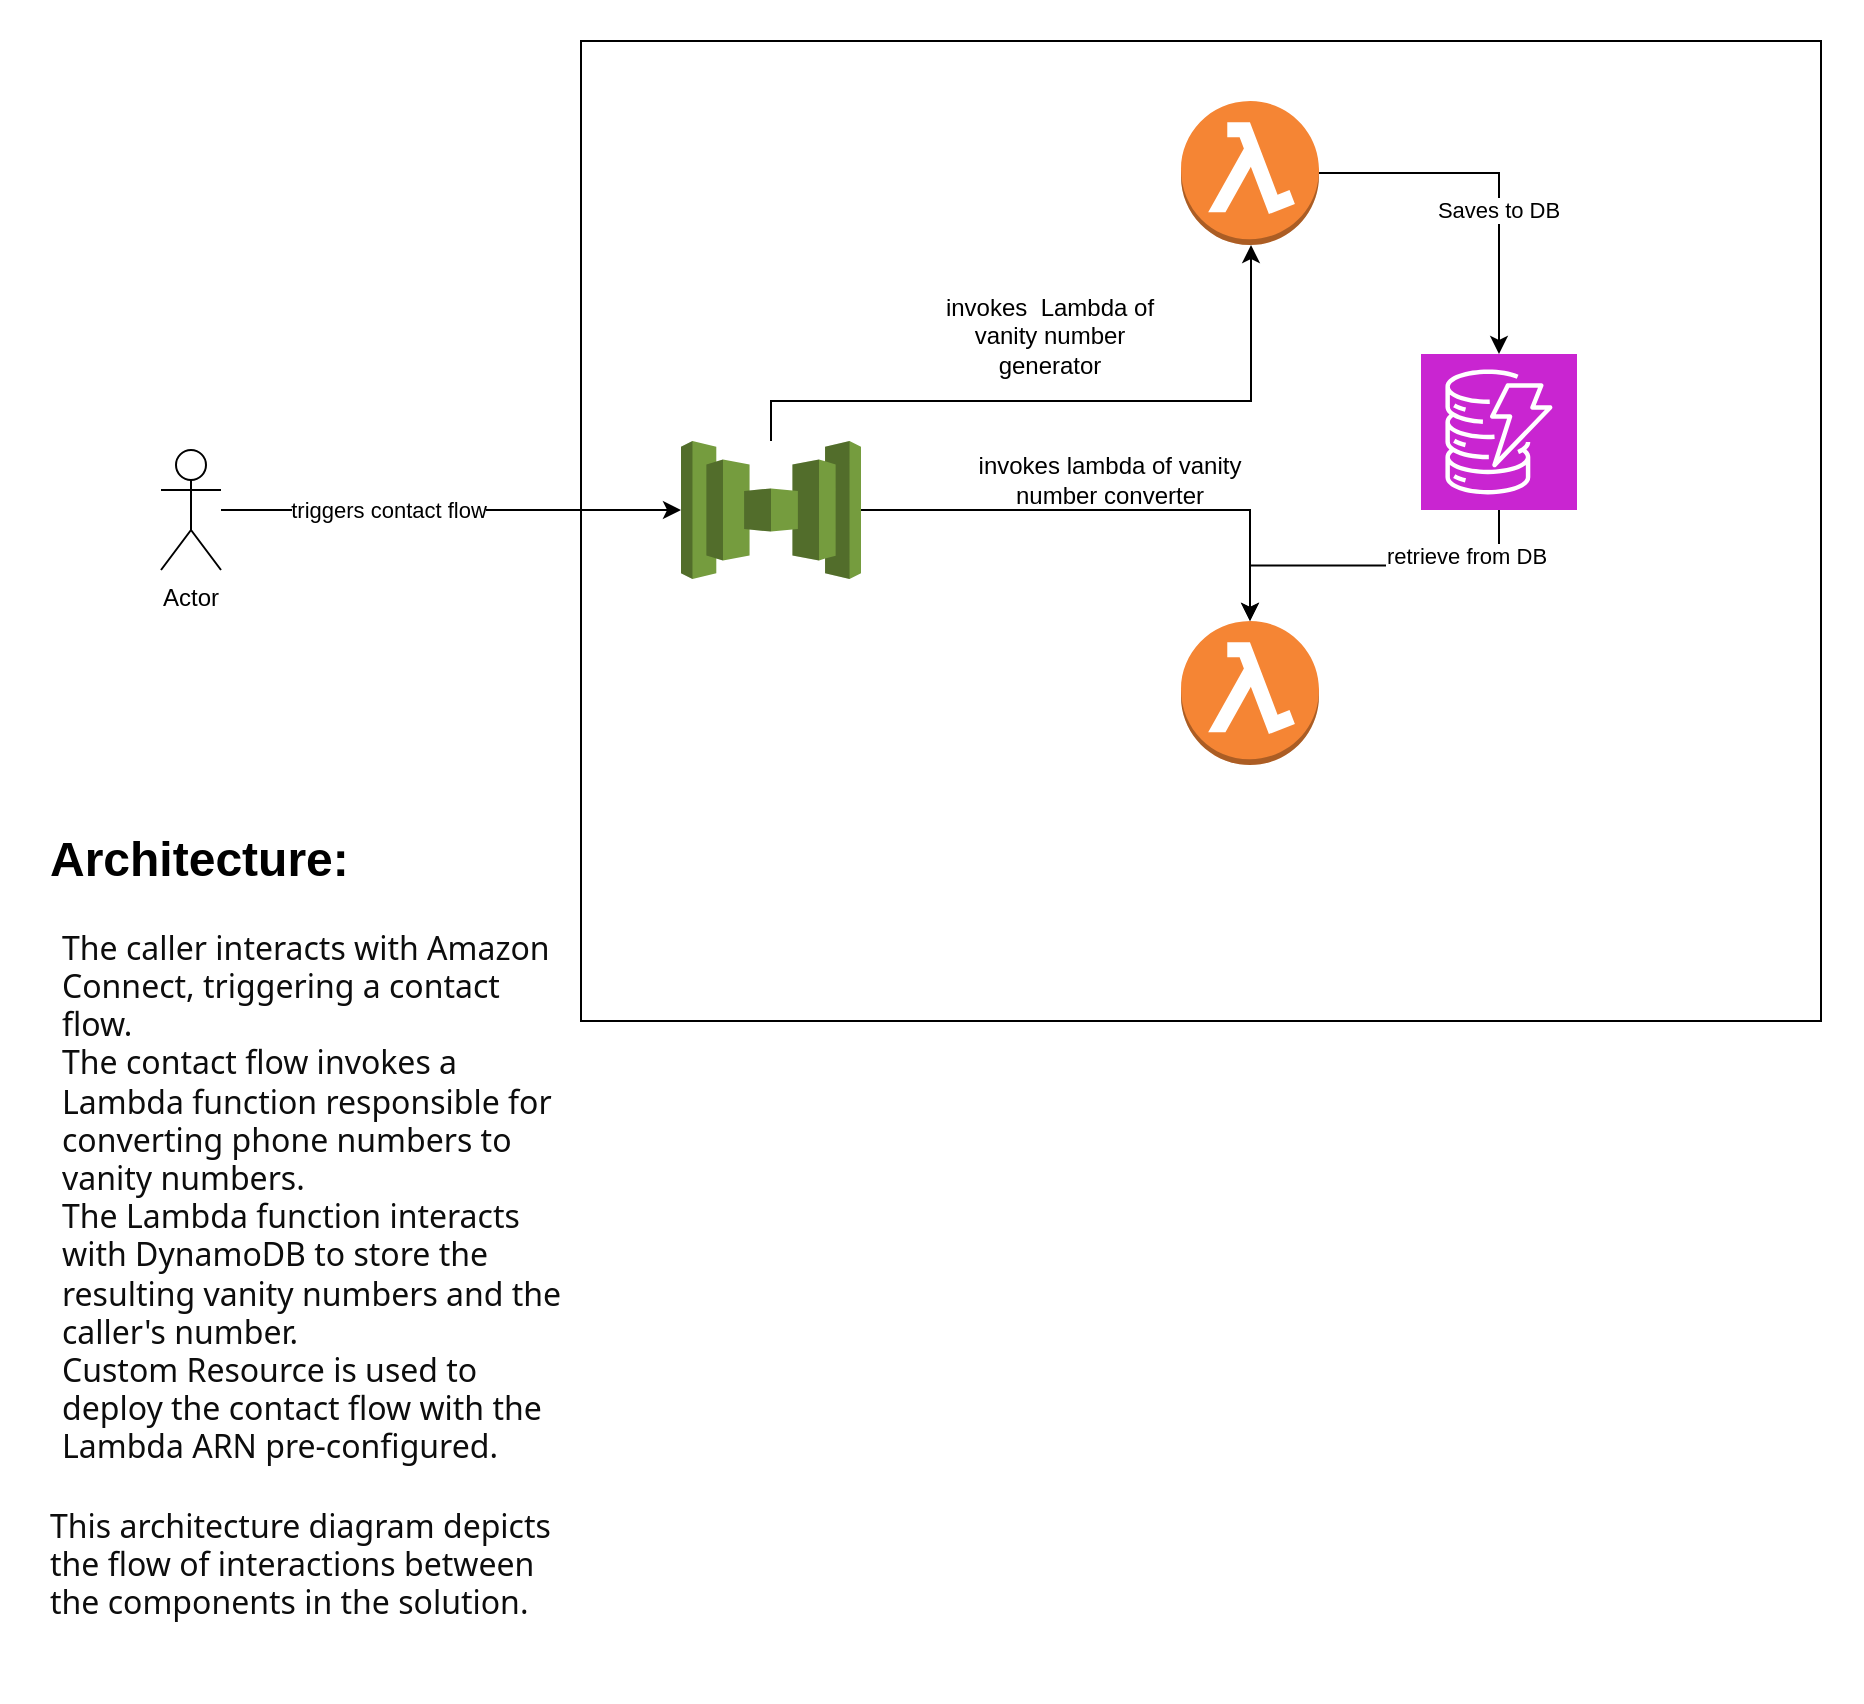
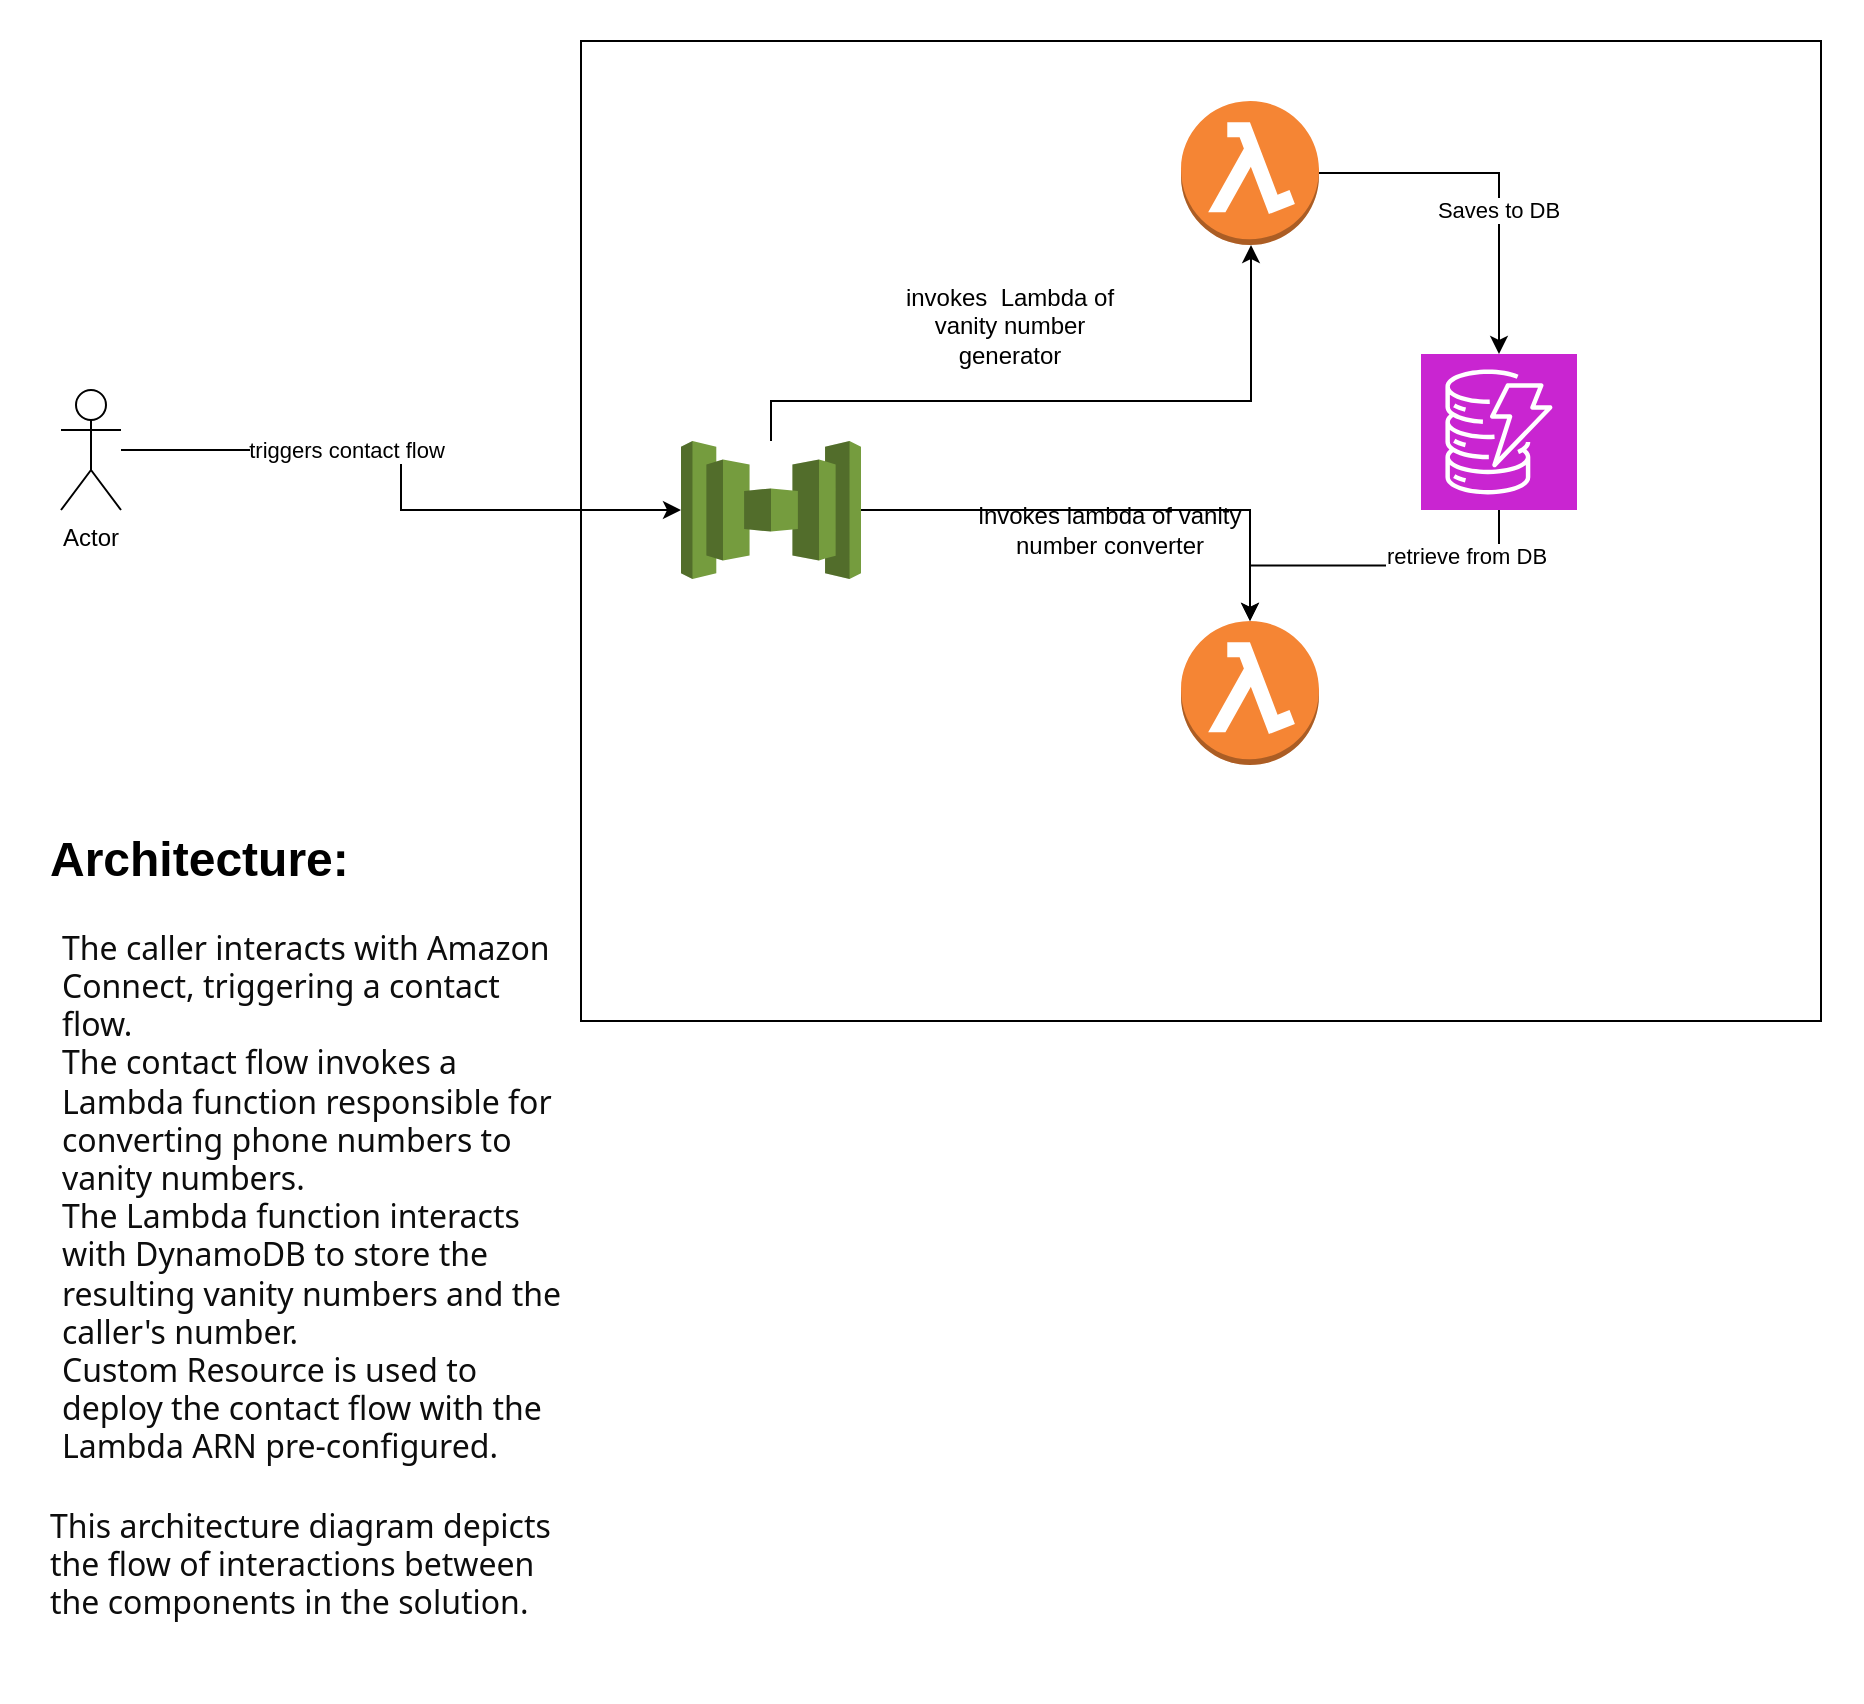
- <mxCell id="16" value="invokes&amp;nbsp; Lambda of vanity number generator&lt;div&gt;&lt;br&gt;&lt;/div&gt;" style="text;html=1;align=center;verticalAlign=middle;whiteSpace=wrap;rounded=0;" vertex="1" parent="1"><mxGeometry x="460" y="160" width="130" height="30" as="geometry" /></mxCell>
+ <mxCell id="16" value="invokes&amp;nbsp; Lambda of vanity number generator&lt;div&gt;&lt;br&gt;&lt;/div&gt;" style="text;html=1;align=center;verticalAlign=middle;whiteSpace=wrap;rounded=0;" vertex="1" parent="1"><mxGeometry x="440" y="155" width="130" height="30" as="geometry" /></mxCell>
- <mxCell id="12" value="invokes lambda of vanity number converter" style="text;html=1;align=center;verticalAlign=middle;whiteSpace=wrap;rounded=0;" vertex="1" parent="1"><mxGeometry x="480" y="224.5" width="150" height="30" as="geometry" /></mxCell>
+ <mxCell id="12" value="invokes lambda of vanity number converter" style="text;html=1;align=center;verticalAlign=middle;whiteSpace=wrap;rounded=0;" vertex="1" parent="1"><mxGeometry x="480" y="249.5" width="150" height="30" as="geometry" /></mxCell>
- <mxCell id="8" value="Actor" style="shape=umlActor;verticalLabelPosition=bottom;verticalAlign=top;html=1;outlineConnect=0;" vertex="1" parent="1"><mxGeometry x="80" y="224.5" width="30" height="60" as="geometry" /></mxCell>
+ <mxCell id="8" value="Actor" style="shape=umlActor;verticalLabelPosition=bottom;verticalAlign=top;html=1;outlineConnect=0;" vertex="1" parent="1"><mxGeometry x="30" y="194.5" width="30" height="60" as="geometry" /></mxCell>
